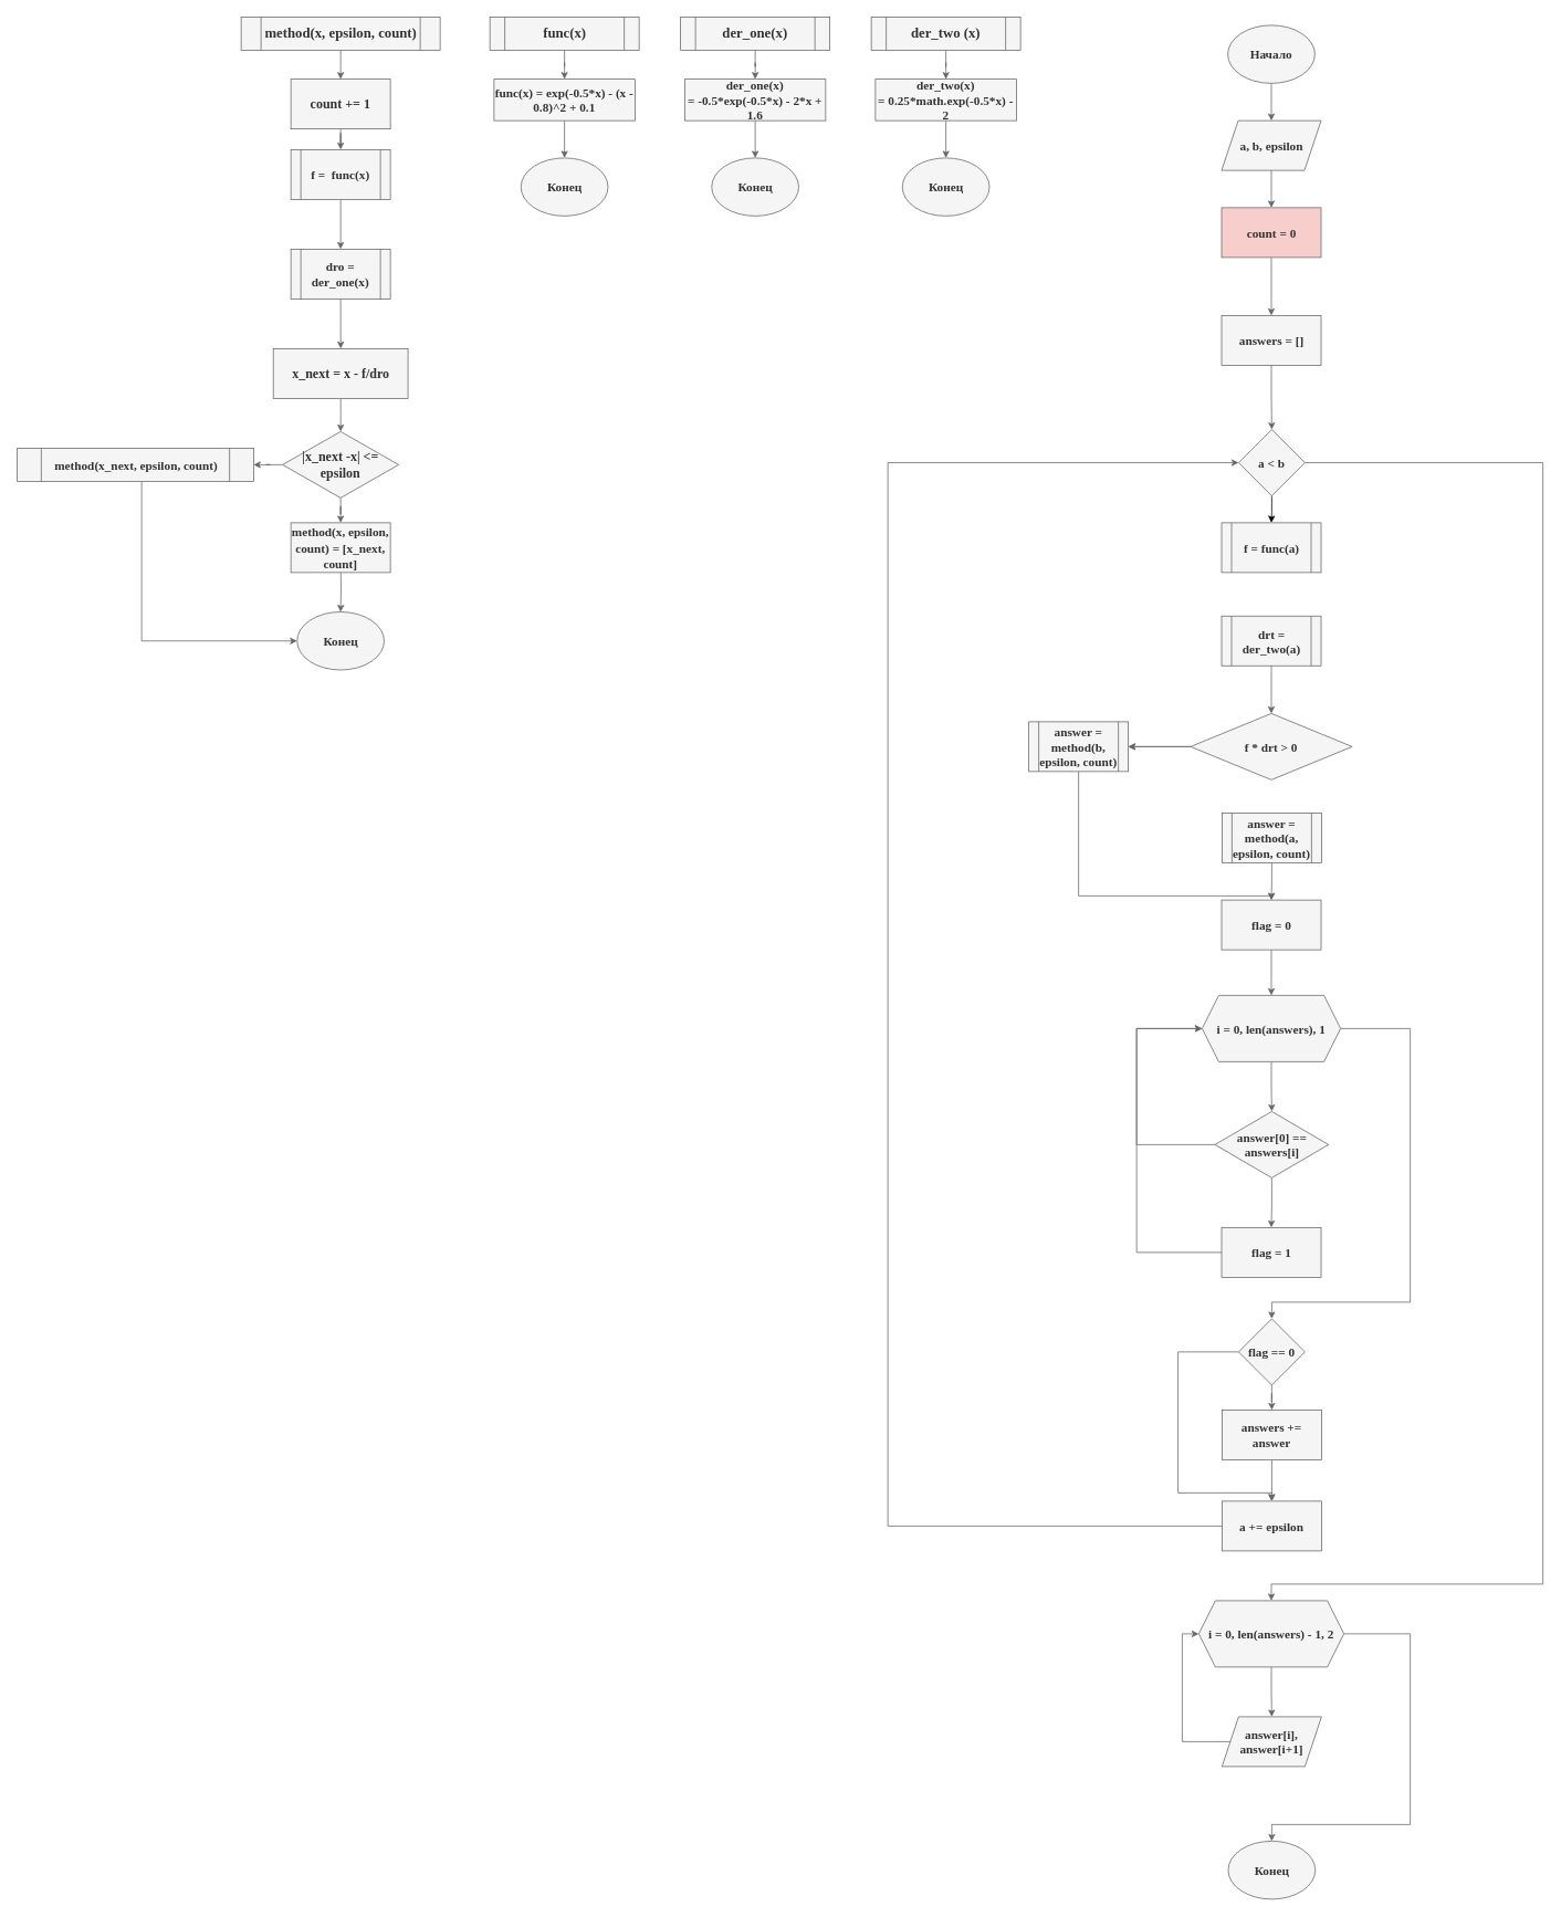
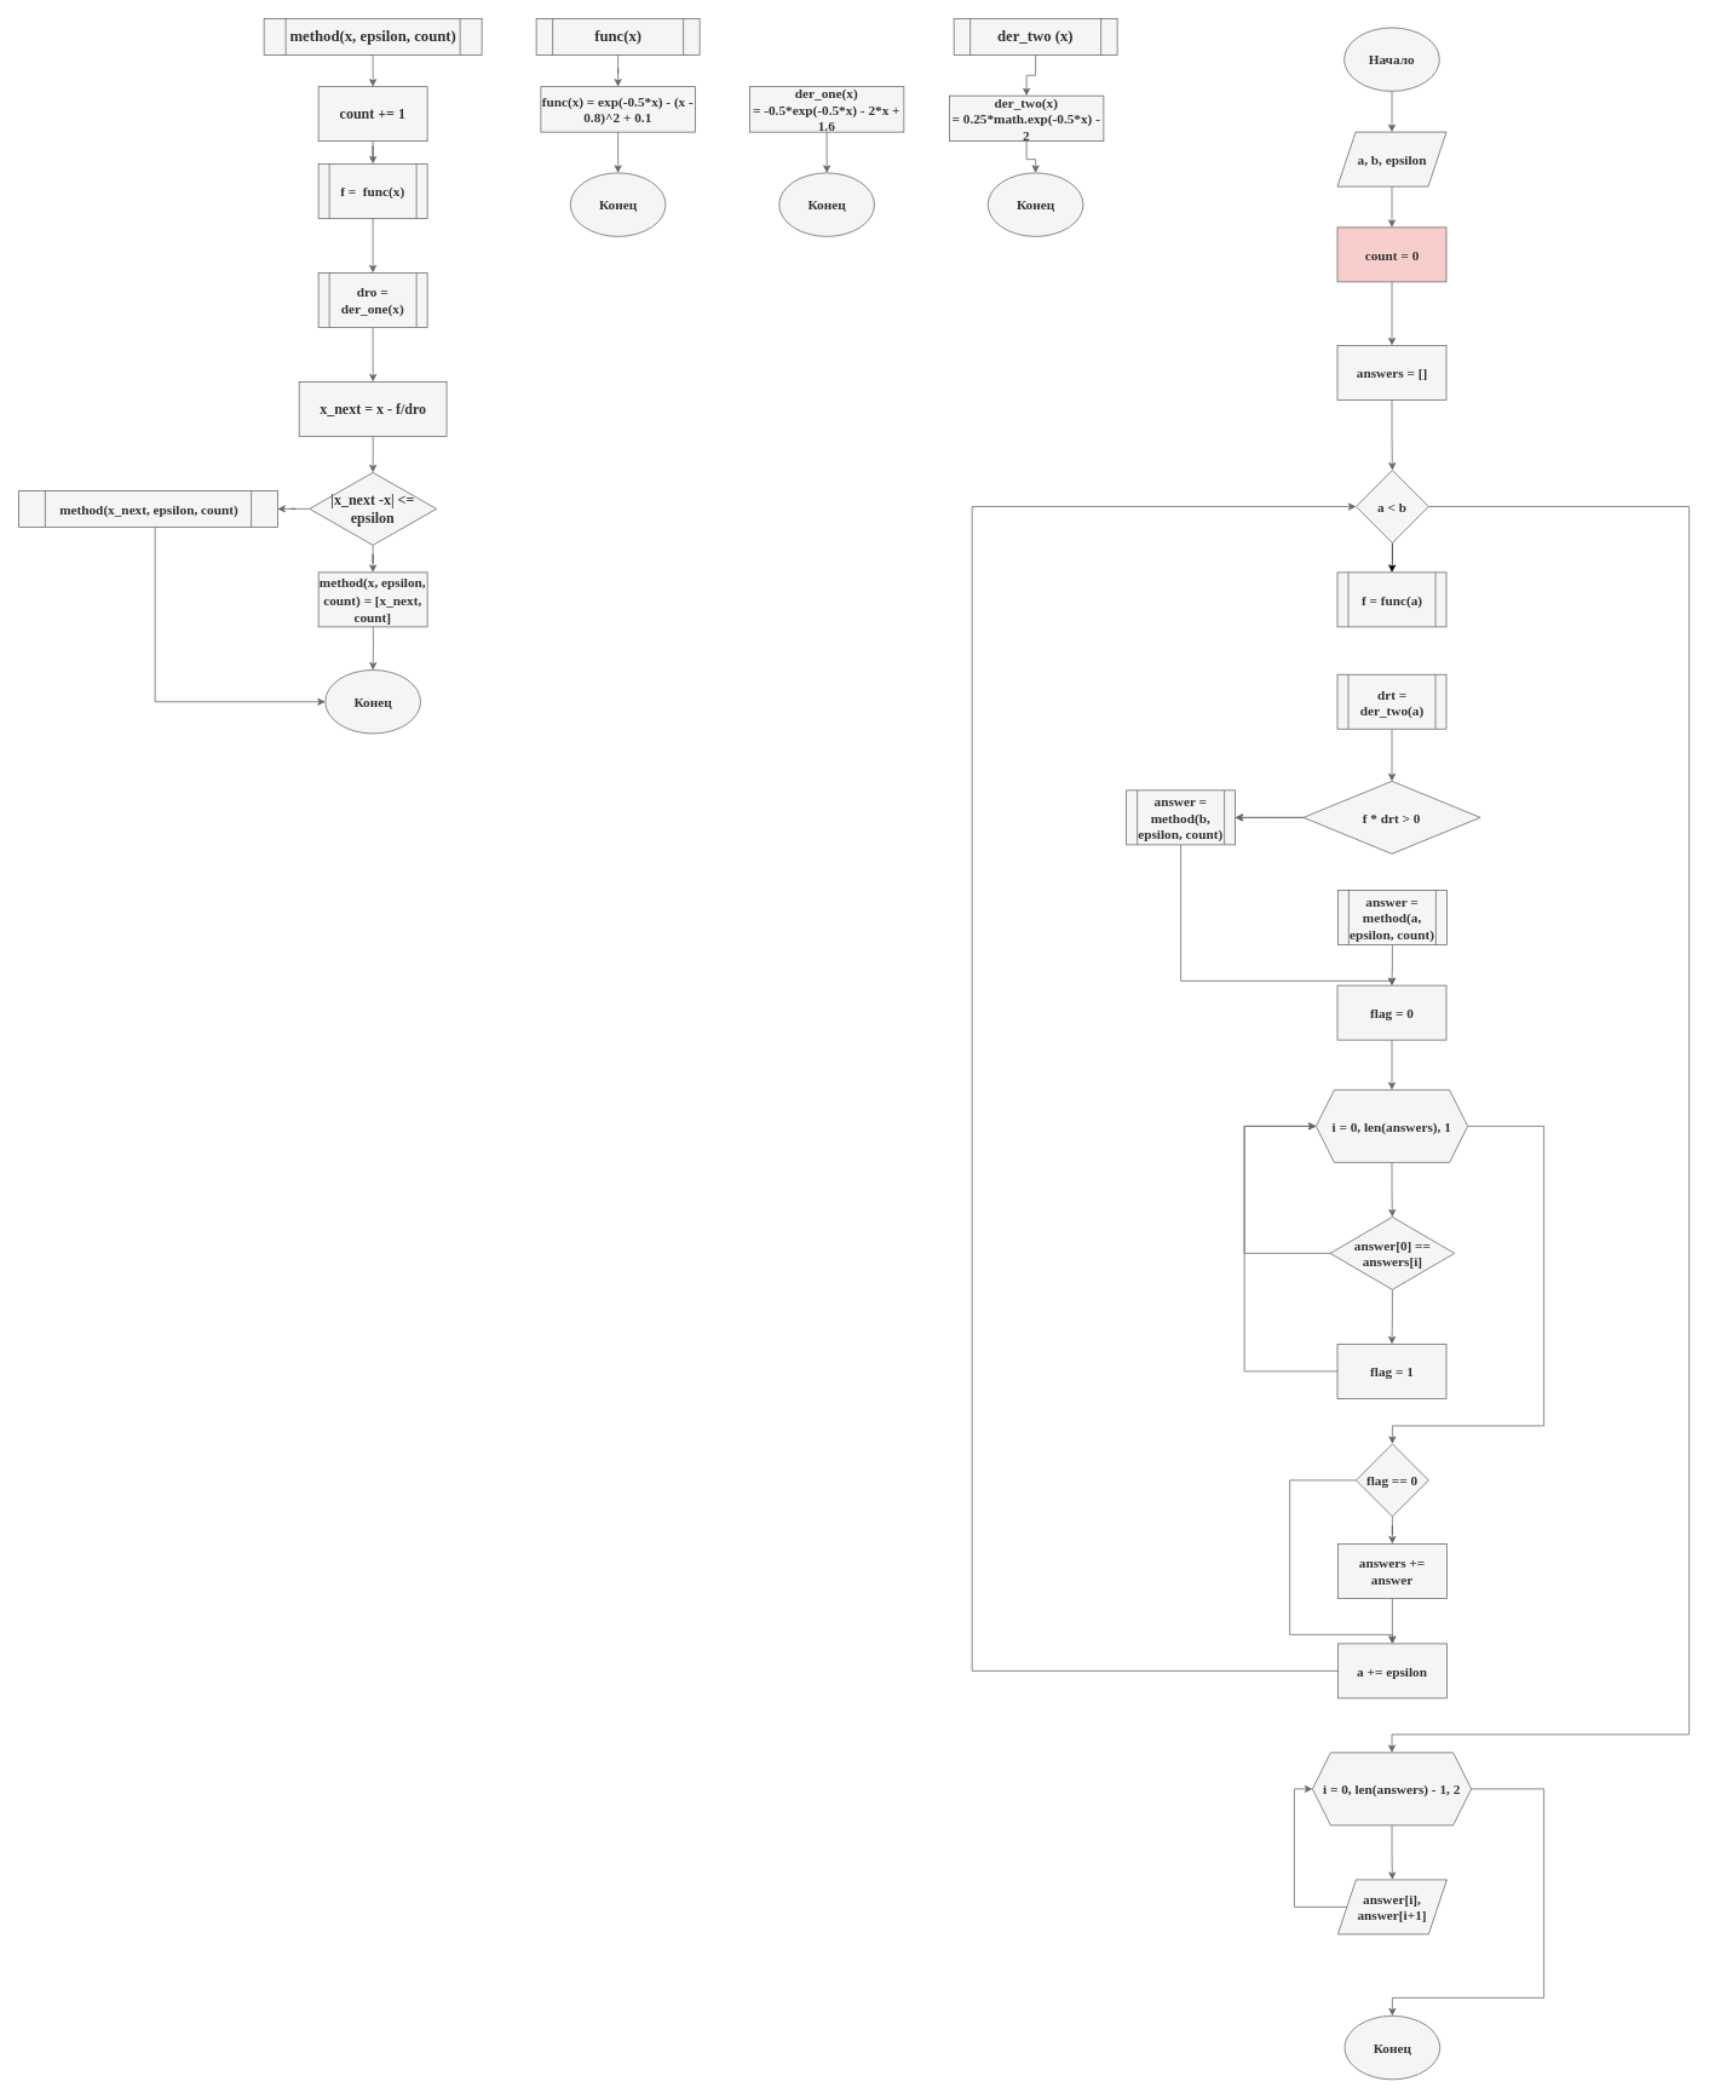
- <mxCell id="7" value="&lt;font style=&quot;font-size: 17px;&quot;&gt;&lt;span style=&quot;font-size: 17px;&quot;&gt;&lt;span style=&quot;font-size: 17px;&quot;&gt;der_one(x)&lt;/span&gt;&lt;/span&gt;&lt;/font&gt;" style="shape=process;whiteSpace=wrap;html=1;backgroundOutline=1;strokeWidth=1;fontFamily=Times New Roman;fontSize=17;fillColor=#f5f5f5;strokeColor=#666666;fontColor=#333333;fontStyle=1" parent="1" vertex="1"><mxGeometry x="820" y="20" width="180" height="40" as="geometry" /></mxCell>
- <mxCell id="6" value="" style="edgeStyle=orthogonalEdgeStyle;rounded=0;orthogonalLoop=1;jettySize=auto;html=1;strokeWidth=1;entryX=0.5;entryY=0;entryDx=0;entryDy=0;fontFamily=Times New Roman;fillColor=#f5f5f5;strokeColor=#666666;fontStyle=1" parent="1" source="7" target="9" edge="1"><mxGeometry relative="1" as="geometry"><mxPoint x="960" y="80" as="targetPoint" /></mxGeometry></mxCell>
- <mxCell id="5" value="&lt;font&gt;&lt;span style=&quot;font-size: 15px&quot;&gt;&lt;span&gt;der_two(x) =&amp;nbsp;&lt;/span&gt;&lt;/span&gt;&lt;span style=&quot;font-size: 15px&quot;&gt;&lt;span&gt;0.25*math.exp(-0.5*x) - 2&lt;/span&gt;&lt;/span&gt;&lt;/font&gt;" style="rounded=0;whiteSpace=wrap;html=1;strokeWidth=1;fontFamily=Times New Roman;fillColor=#f5f5f5;strokeColor=#666666;fontColor=#333333;fontStyle=1" parent="1" vertex="1"><mxGeometry x="1055" y="95" width="170" height="50" as="geometry" /></mxCell>
+ <mxCell id="5" value="&lt;font&gt;&lt;span style=&quot;font-size: 15px&quot;&gt;&lt;span&gt;der_two(x) =&amp;nbsp;&lt;/span&gt;&lt;/span&gt;&lt;span style=&quot;font-size: 15px&quot;&gt;&lt;span&gt;0.25*math.exp(-0.5*x) - 2&lt;/span&gt;&lt;/span&gt;&lt;/font&gt;" style="rounded=0;whiteSpace=wrap;html=1;strokeWidth=1;fontFamily=Times New Roman;fillColor=#f5f5f5;strokeColor=#666666;fontColor=#333333;fontStyle=1" parent="1" vertex="1"><mxGeometry x="1045" y="105" width="170" height="50" as="geometry" /></mxCell>
